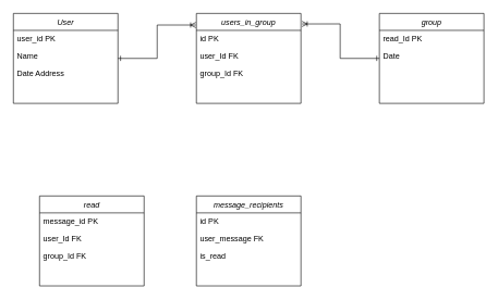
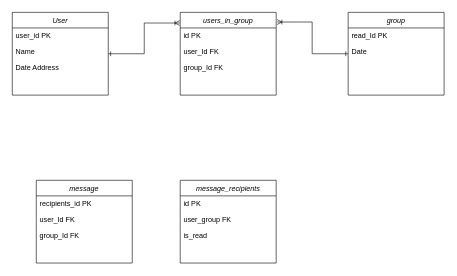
- <mxCell id="19" value="read" style="swimlane;fontStyle=2;align=center;verticalAlign=top;childLayout=stackLayout;horizontal=1;startSize=26;horizontalStack=0;resizeParent=1;resizeLast=0;collapsible=1;marginBottom=0;rounded=0;shadow=0;strokeWidth=1;" vertex="1" parent="1"><mxGeometry x="60" y="300" width="160" height="138" as="geometry"><mxRectangle x="230" y="140" width="160" height="26" as="alternateBounds" /></mxGeometry></mxCell>
+ <mxCell id="19" value="message" style="swimlane;fontStyle=2;align=center;verticalAlign=top;childLayout=stackLayout;horizontal=1;startSize=26;horizontalStack=0;resizeParent=1;resizeLast=0;collapsible=1;marginBottom=0;rounded=0;shadow=0;strokeWidth=1;" vertex="1" parent="1"><mxGeometry x="60" y="300" width="160" height="138" as="geometry"><mxRectangle x="230" y="140" width="160" height="26" as="alternateBounds" /></mxGeometry></mxCell>
- <mxCell id="20" value="message_id PK" style="text;align=left;verticalAlign=top;spacingLeft=4;spacingRight=4;overflow=hidden;rotatable=0;points=[[0,0.5],[1,0.5]];portConstraint=eastwest;" vertex="1" parent="19"><mxGeometry y="26" width="160" height="26" as="geometry" /></mxCell>
+ <mxCell id="20" value="recipients_id PK" style="text;align=left;verticalAlign=top;spacingLeft=4;spacingRight=4;overflow=hidden;rotatable=0;points=[[0,0.5],[1,0.5]];portConstraint=eastwest;" vertex="1" parent="19"><mxGeometry y="26" width="160" height="26" as="geometry" /></mxCell>
- <mxCell id="17" value="user_message FK" style="text;align=left;verticalAlign=top;spacingLeft=4;spacingRight=4;overflow=hidden;rotatable=0;points=[[0,0.5],[1,0.5]];portConstraint=eastwest;" vertex="1" parent="15"><mxGeometry y="52" width="160" height="26" as="geometry" /></mxCell>
+ <mxCell id="17" value="user_group FK" style="text;align=left;verticalAlign=top;spacingLeft=4;spacingRight=4;overflow=hidden;rotatable=0;points=[[0,0.5],[1,0.5]];portConstraint=eastwest;" vertex="1" parent="15"><mxGeometry y="52" width="160" height="26" as="geometry" /></mxCell>
